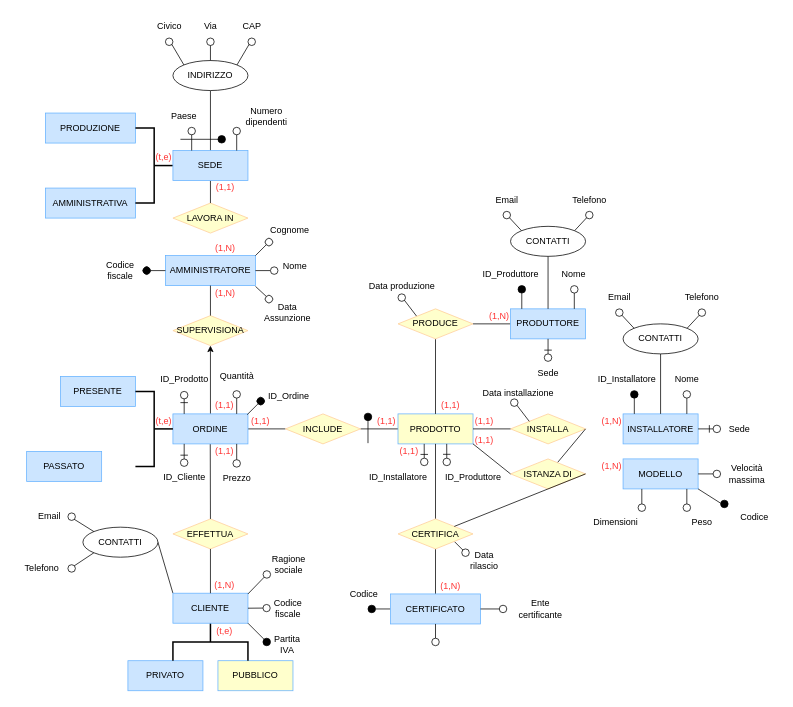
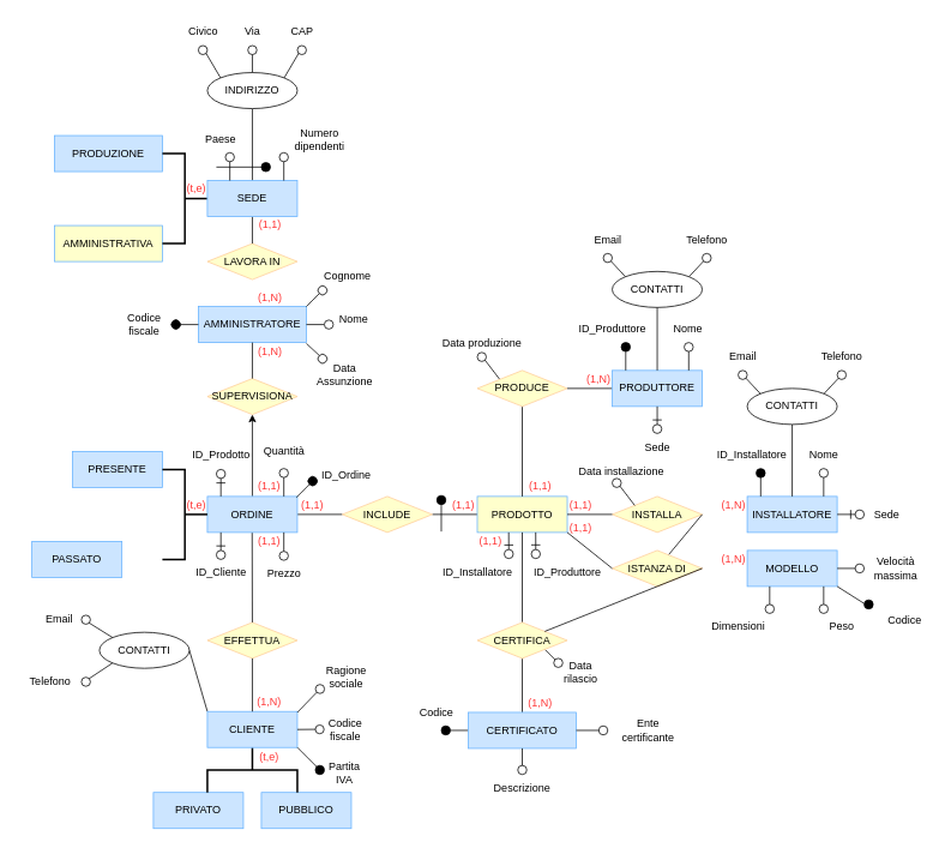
- <mxCell id="5" value="AMMINISTRATIVA" style="rounded=0;whiteSpace=wrap;html=1;fillColor=#CCE5FF;strokeColor=#66B2FF;container=0;" parent="1" vertex="1"><mxGeometry x="60" y="250" width="120" height="40" as="geometry" /></mxCell>
+ <mxCell id="5" value="AMMINISTRATIVA" style="rounded=0;whiteSpace=wrap;html=1;fillColor=#ffffcc;strokeColor=#66B2FF;container=0;" parent="1" vertex="1"><mxGeometry x="60" y="250" width="120" height="40" as="geometry" /></mxCell>
+ <mxCell id="143" value="Descrizione" style="text;html=1;align=center;verticalAlign=middle;whiteSpace=wrap;rounded=0;container=0;" parent="1" vertex="1"><mxGeometry x="550" y="861" width="60" height="30" as="geometry" /></mxCell>
- <mxCell id="55" value="PUBBLICO" style="rounded=0;whiteSpace=wrap;html=1;fillColor=#ffffcc;strokeColor=#66B2FF;container=0;" parent="1" vertex="1"><mxGeometry x="290" y="880" width="100" height="40" as="geometry" /></mxCell>
+ <mxCell id="55" value="PUBBLICO" style="rounded=0;whiteSpace=wrap;html=1;fillColor=#CCE5FF;strokeColor=#66B2FF;container=0;" parent="1" vertex="1"><mxGeometry x="290" y="880" width="100" height="40" as="geometry" /></mxCell>
